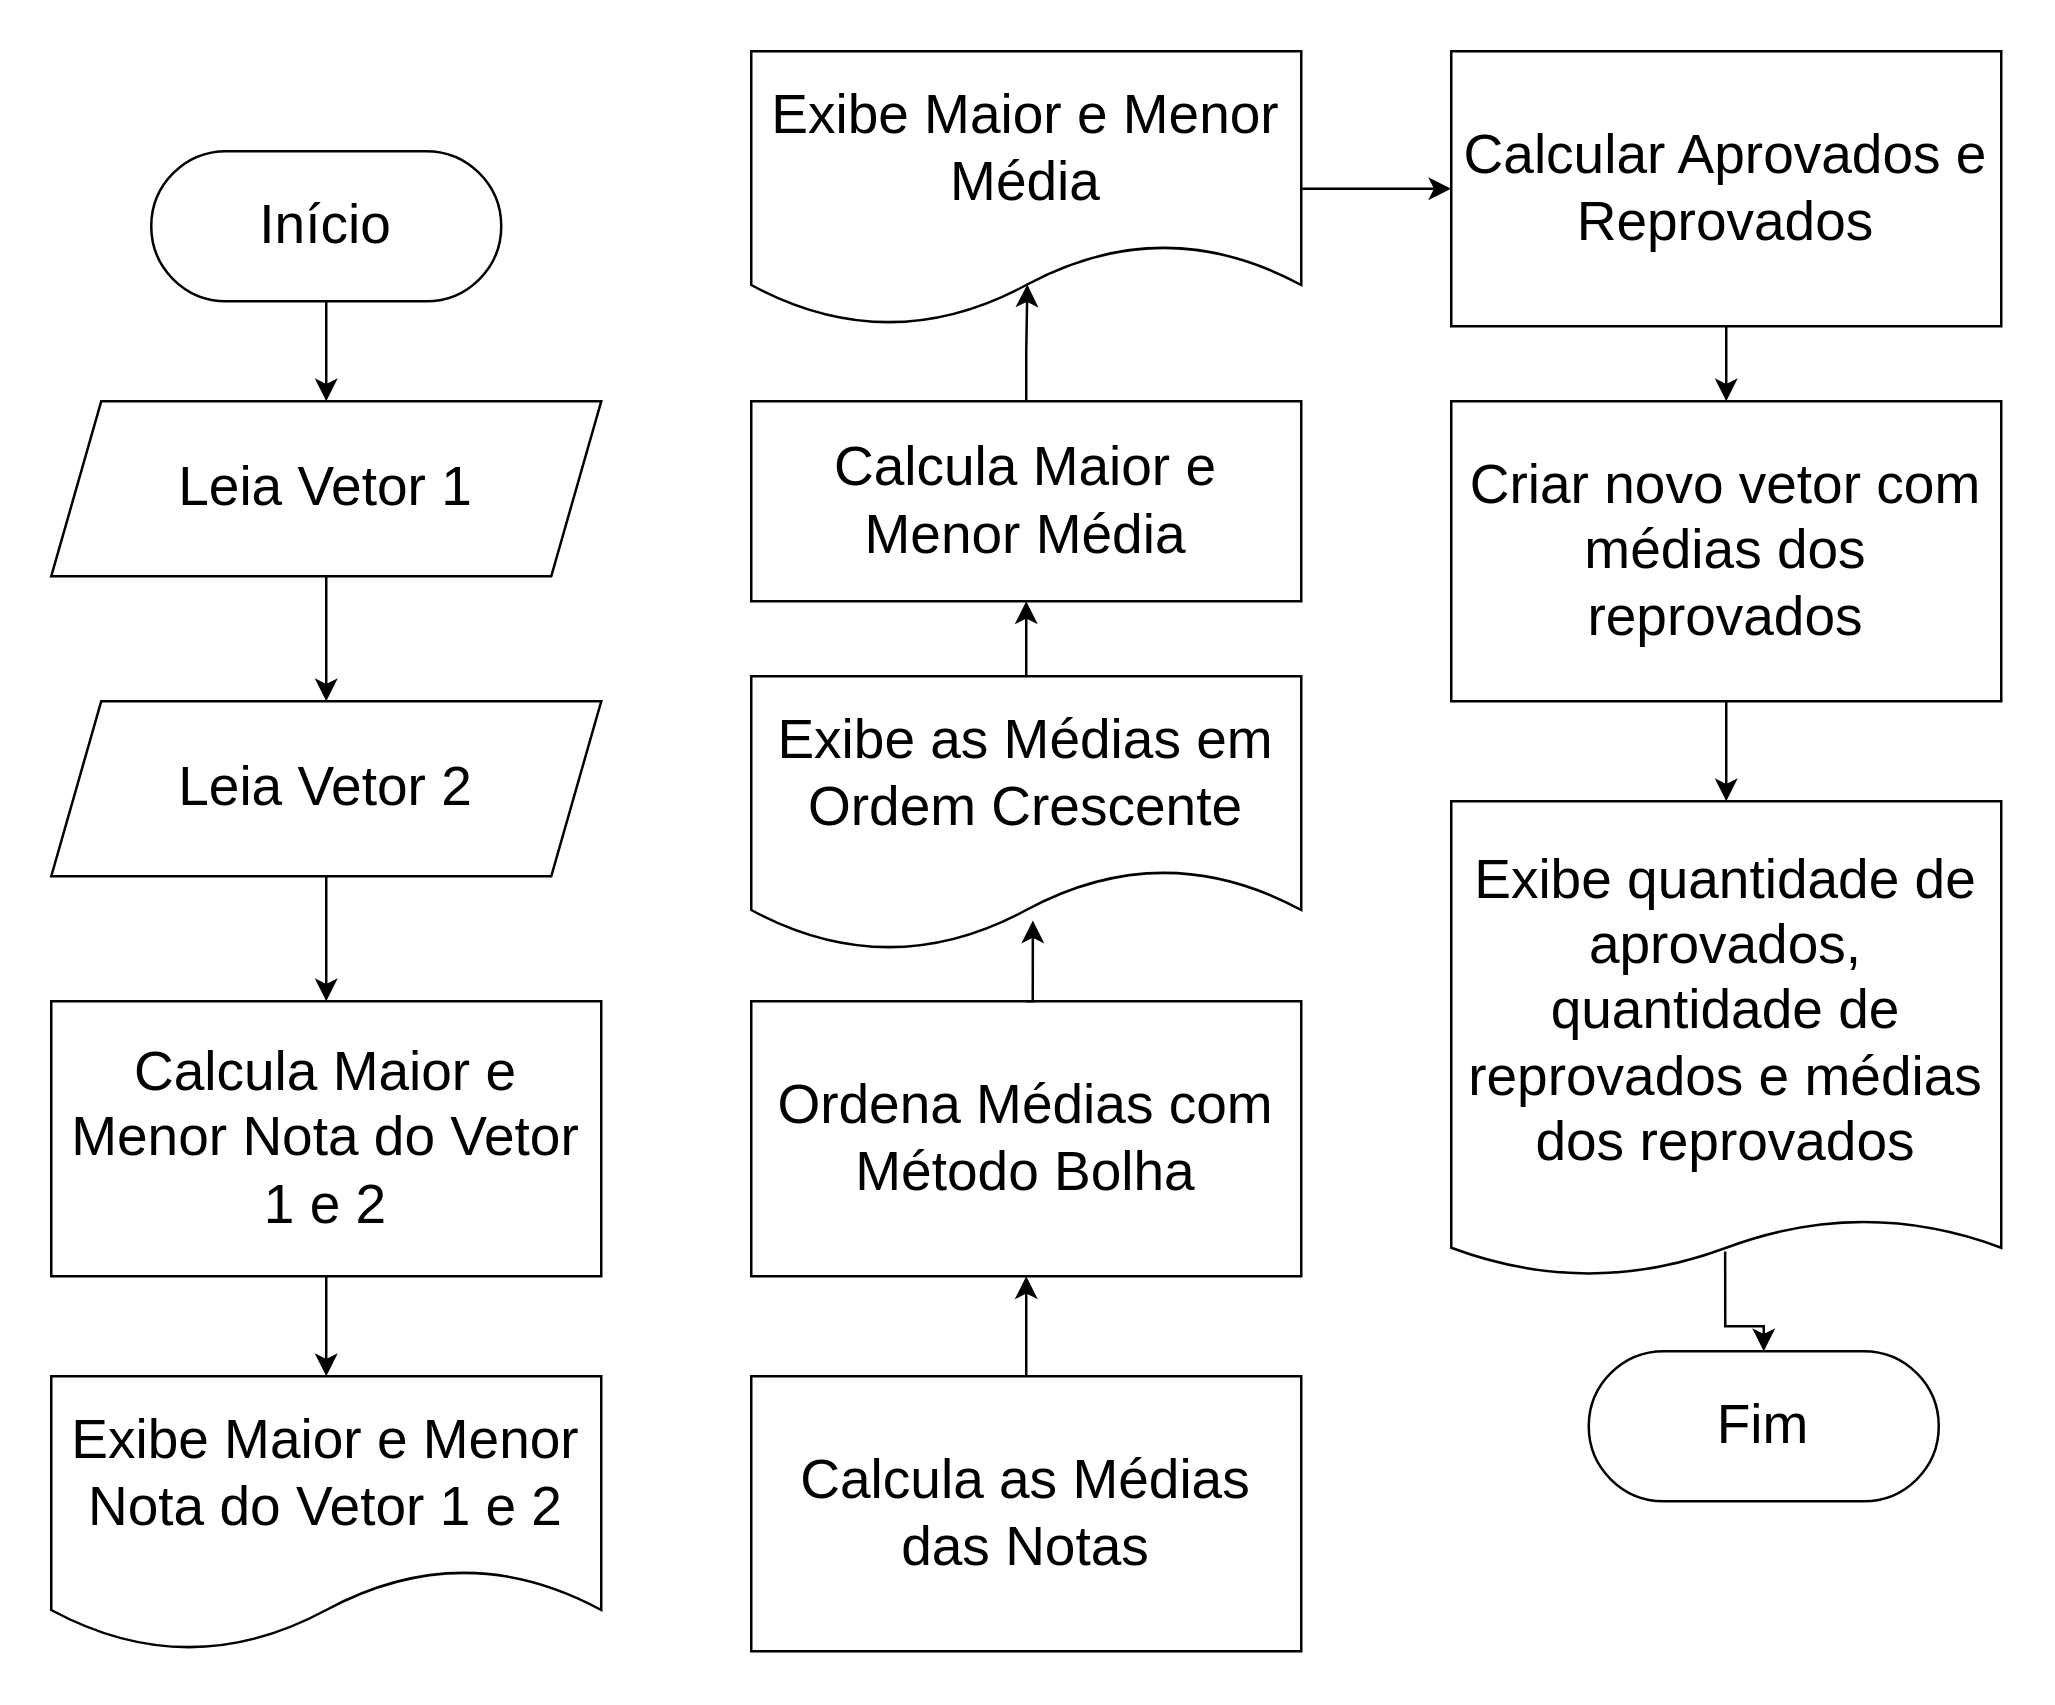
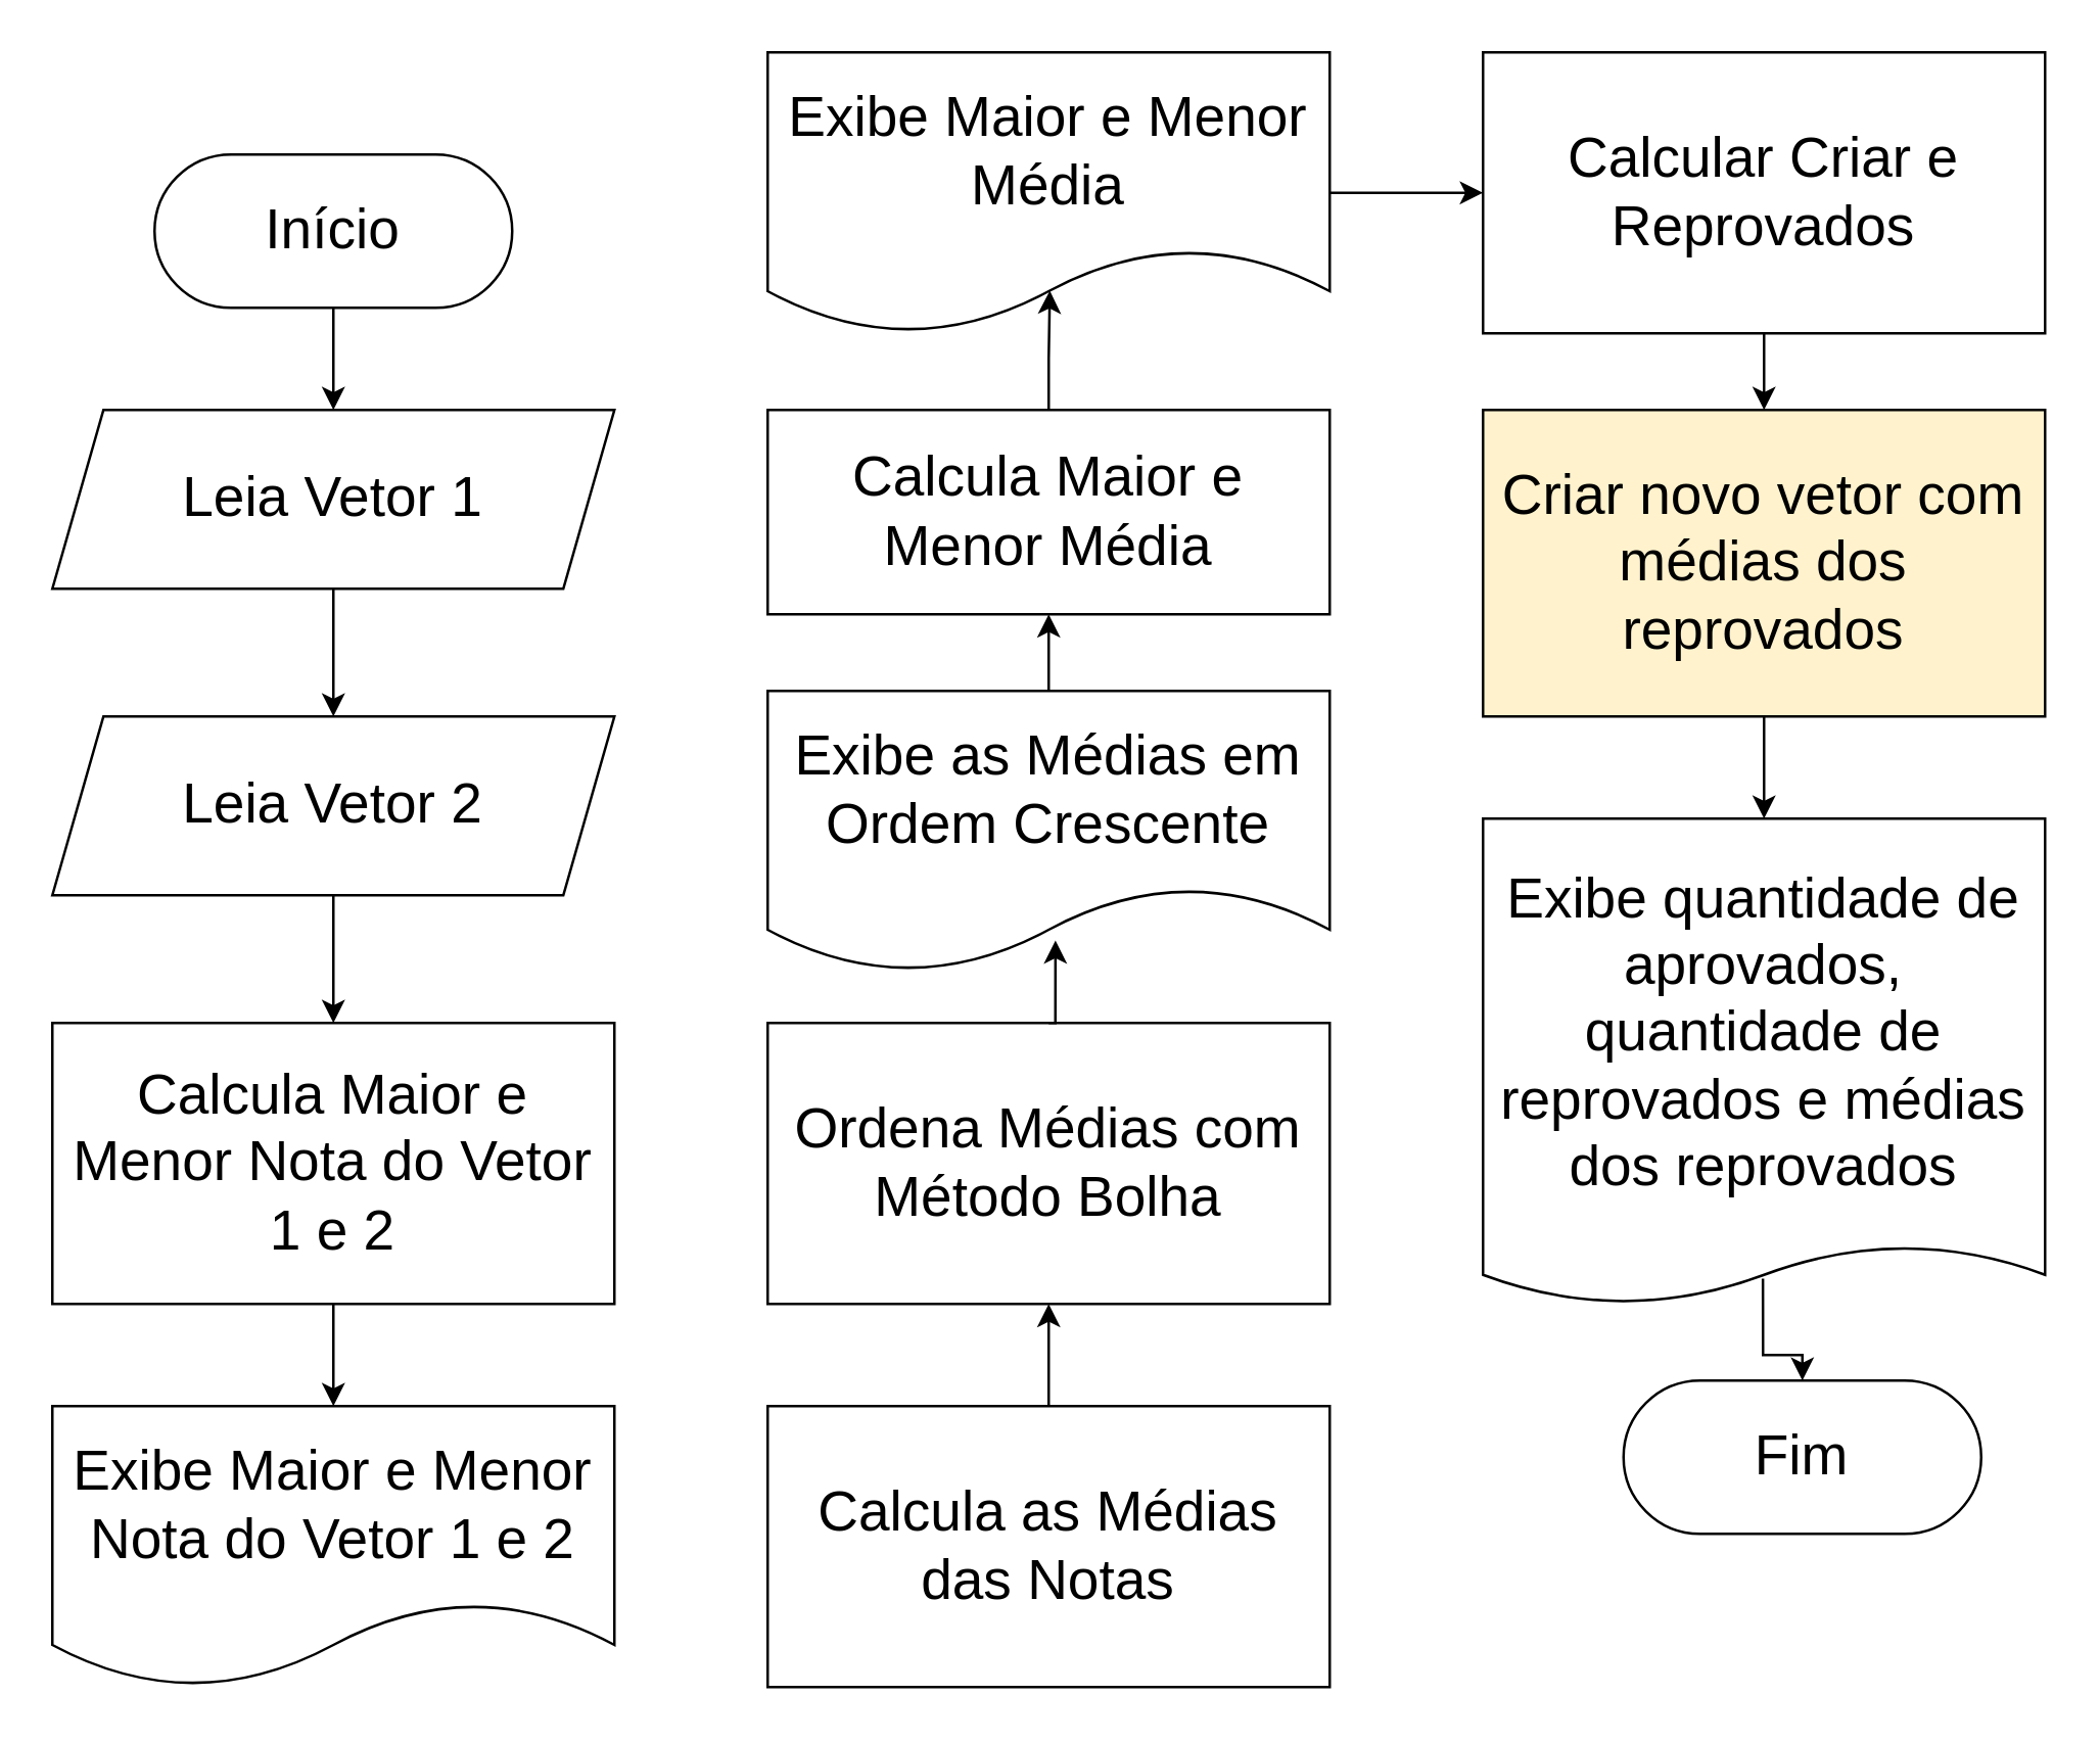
- <mxCell id="22" value="Calcular Aprovados e Reprovados" style="rounded=0;whiteSpace=wrap;html=1;fontSize=22;" parent="1" vertex="1"><mxGeometry x="580" y="20" width="220" height="110" as="geometry" /></mxCell>
+ <mxCell id="22" value="Calcular Criar e Reprovados" style="rounded=0;whiteSpace=wrap;html=1;fontSize=22;" parent="1" vertex="1"><mxGeometry x="580" y="20" width="220" height="110" as="geometry" /></mxCell>
- <mxCell id="25" value="Criar novo vetor com médias dos reprovados" style="rounded=0;whiteSpace=wrap;html=1;fontSize=22;" parent="1" vertex="1"><mxGeometry x="580" y="160" width="220" height="120" as="geometry" /></mxCell>
+ <mxCell id="25" value="Criar novo vetor com médias dos reprovados" style="rounded=0;whiteSpace=wrap;html=1;fontSize=22;fillColor=#fff2cc;" parent="1" vertex="1"><mxGeometry x="580" y="160" width="220" height="120" as="geometry" /></mxCell>
